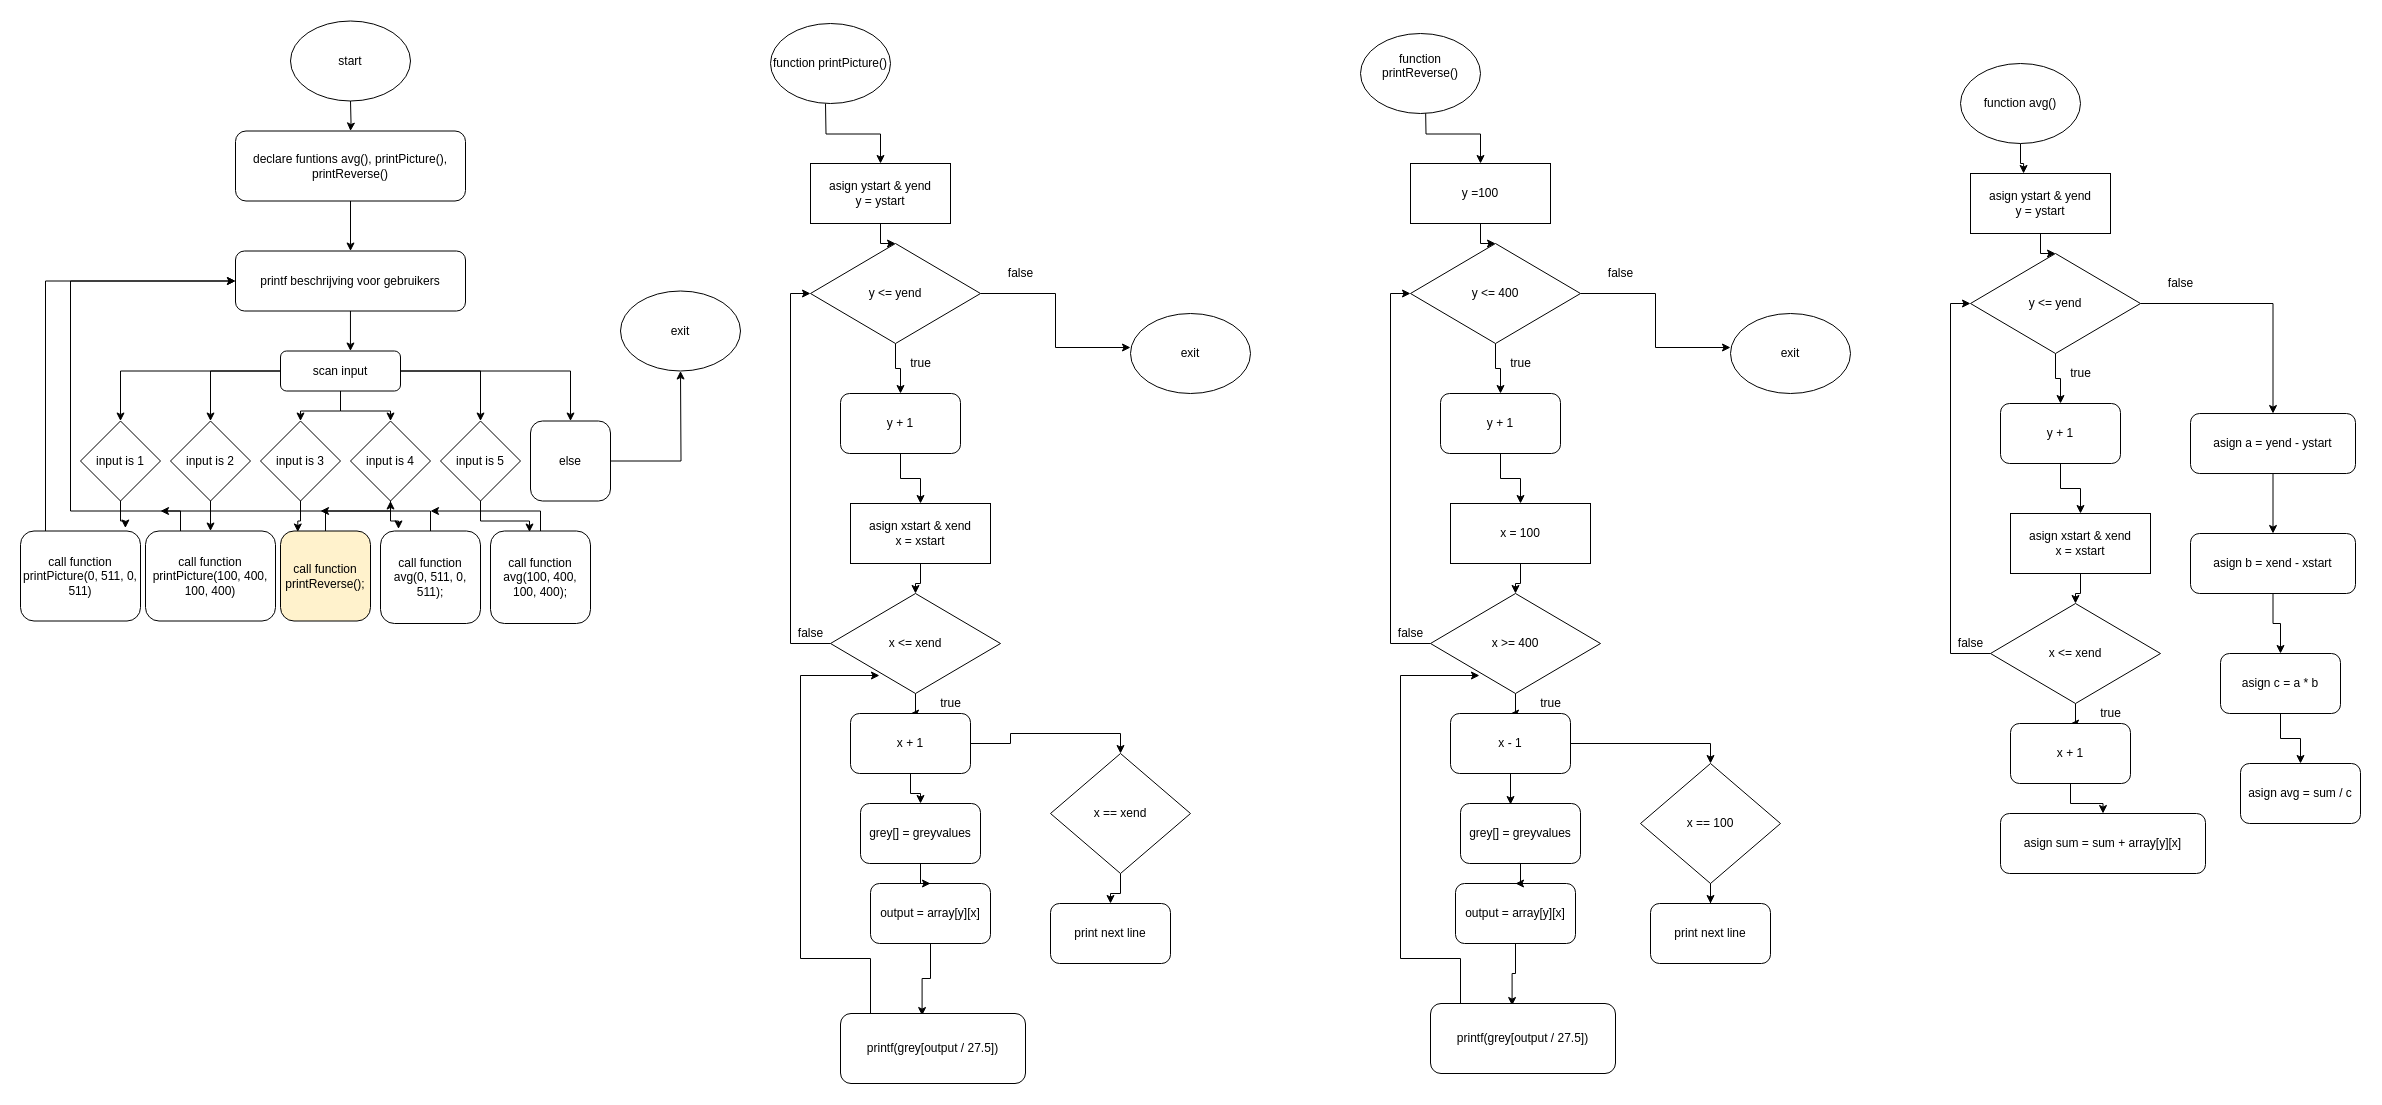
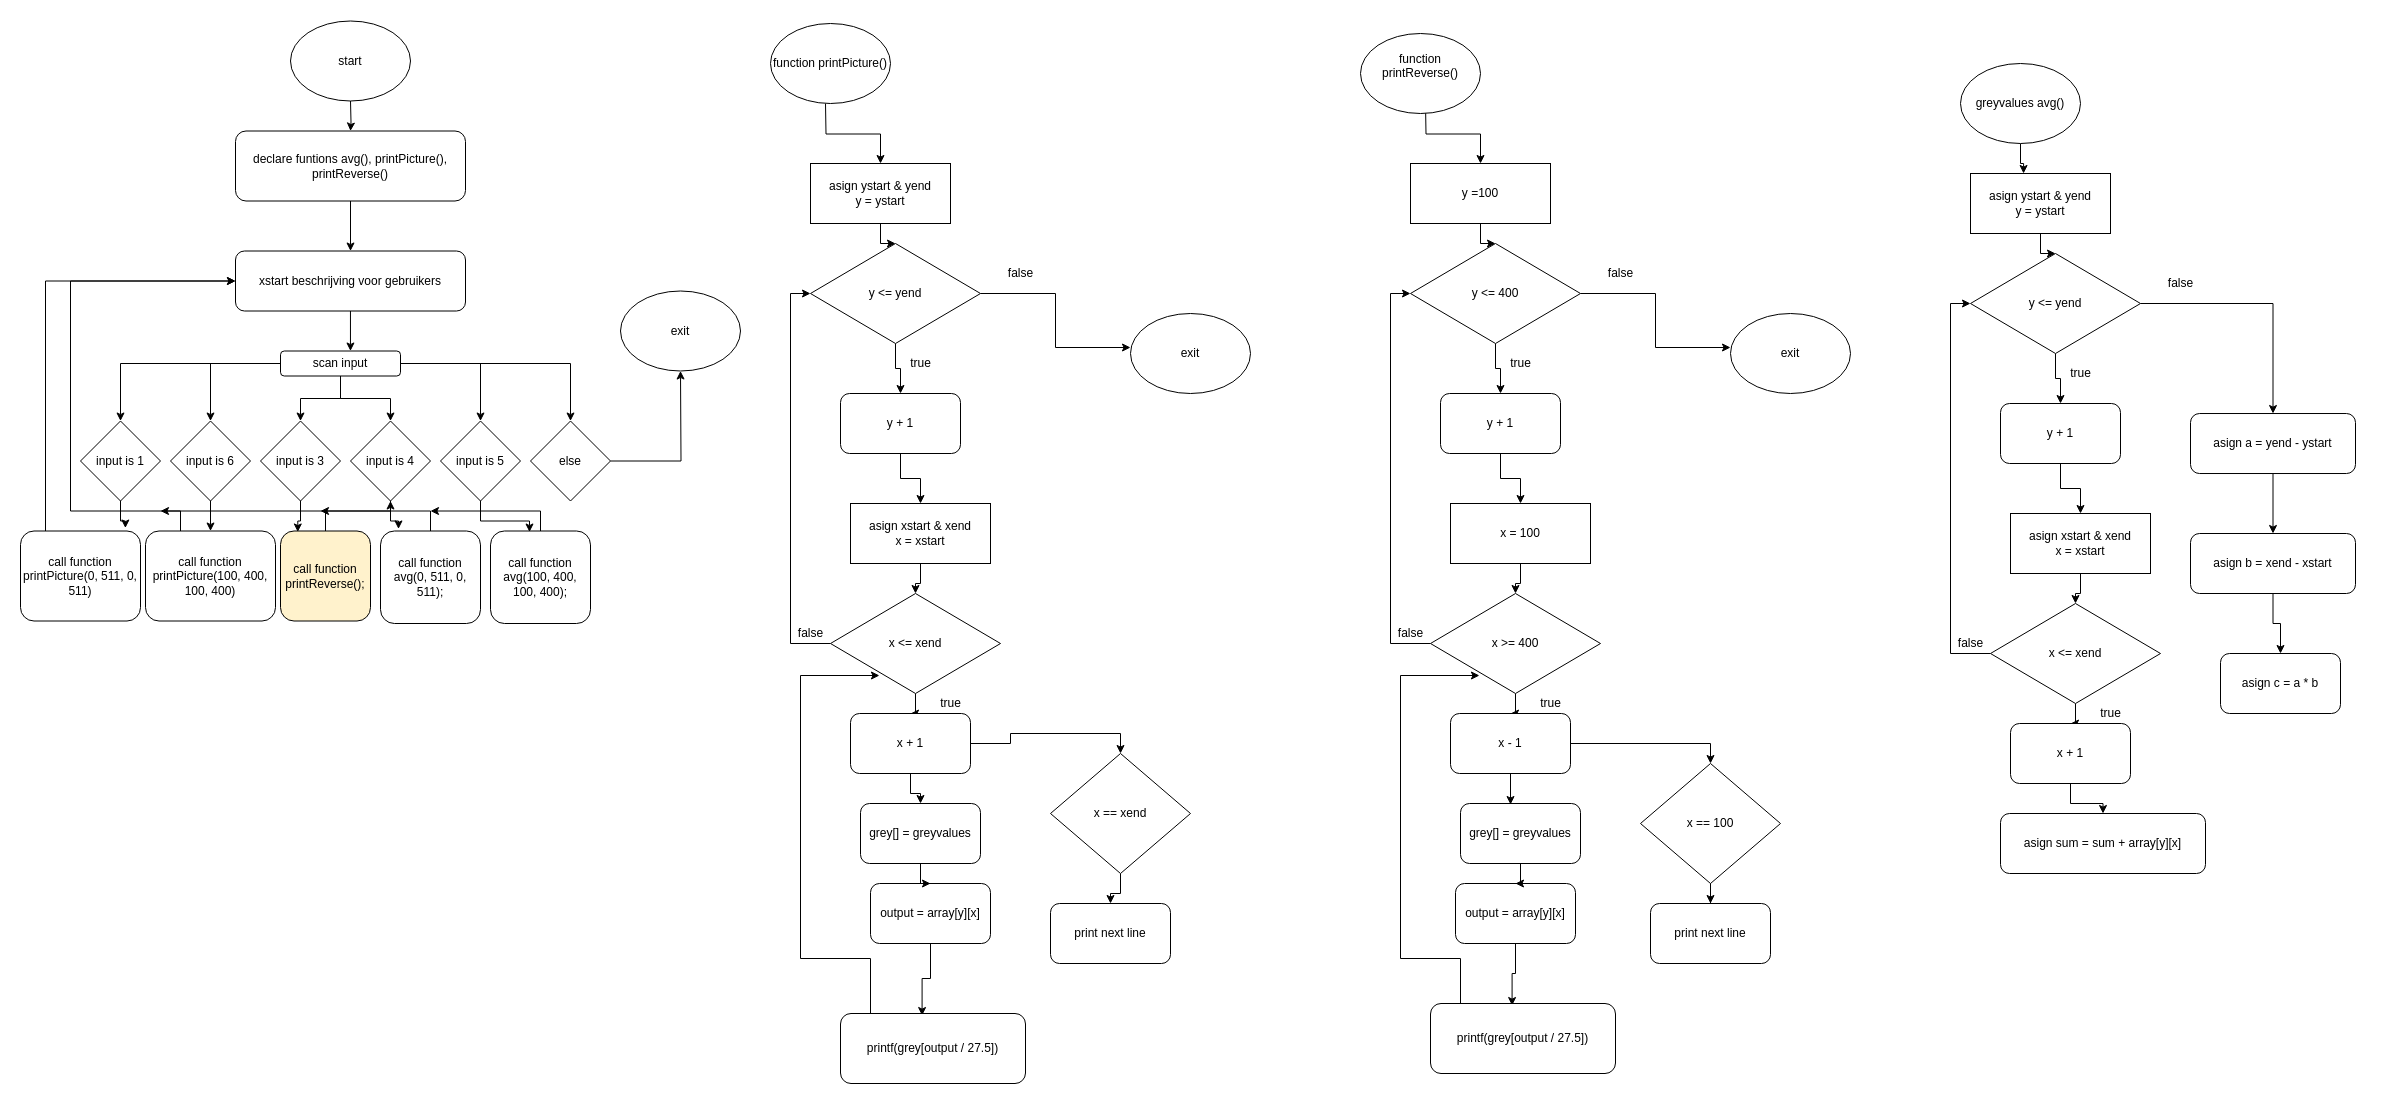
- <mxCell id="98" value="function avg()" style="ellipse;whiteSpace=wrap;html=1;" parent="1" vertex="1"><mxGeometry x="1960" y="63" width="120" height="80" as="geometry" /></mxCell>
+ <mxCell id="98" value="greyvalues avg()" style="ellipse;whiteSpace=wrap;html=1;" parent="1" vertex="1"><mxGeometry x="1960" y="63" width="120" height="80" as="geometry" /></mxCell>
- <mxCell id="6" value="printf beschrijving voor gebruikers" style="rounded=1;whiteSpace=wrap;html=1;fontSize=12;glass=0;strokeWidth=1;shadow=0;" parent="1" vertex="1"><mxGeometry x="235" y="250.5" width="230" height="60" as="geometry" /></mxCell>
+ <mxCell id="6" value="xstart beschrijving voor gebruikers" style="rounded=1;whiteSpace=wrap;html=1;fontSize=12;glass=0;strokeWidth=1;shadow=0;" parent="1" vertex="1"><mxGeometry x="235" y="250.5" width="230" height="60" as="geometry" /></mxCell>
- <mxCell id="13" value="scan input" style="rounded=1;whiteSpace=wrap;html=1;fontSize=12;glass=0;strokeWidth=1;shadow=0;" parent="1" vertex="1"><mxGeometry x="280" y="350.5" width="120" height="40" as="geometry" /></mxCell>
+ <mxCell id="13" value="scan input" style="rounded=1;whiteSpace=wrap;html=1;fontSize=12;glass=0;strokeWidth=1;shadow=0;" parent="1" vertex="1"><mxGeometry x="280" y="350.5" width="120" height="25" as="geometry" /></mxCell>
- <mxCell id="25" value="else" style="whiteSpace=wrap;html=1;rounded=1;" parent="1" vertex="1"><mxGeometry x="530" y="420.5" width="80" height="80" as="geometry" /></mxCell>
+ <mxCell id="25" value="else" style="rhombus;whiteSpace=wrap;html=1;" parent="1" vertex="1"><mxGeometry x="530" y="420.5" width="80" height="80" as="geometry" /></mxCell>
- <mxCell id="17" value="input is 2" style="rhombus;whiteSpace=wrap;html=1;" parent="1" vertex="1"><mxGeometry x="170" y="420.5" width="80" height="80" as="geometry" /></mxCell>
+ <mxCell id="17" value="input is 6" style="rhombus;whiteSpace=wrap;html=1;" parent="1" vertex="1"><mxGeometry x="170" y="420.5" width="80" height="80" as="geometry" /></mxCell>
- <mxCell id="126" style="edgeStyle=orthogonalEdgeStyle;rounded=0;orthogonalLoop=1;jettySize=auto;html=1;" parent="1" source="127" target="128" edge="1"><mxGeometry relative="1" as="geometry" /></mxCell>
- <mxCell id="128" value="asign avg = sum / c" style="rounded=1;whiteSpace=wrap;html=1;" parent="1" vertex="1"><mxGeometry x="2240" y="763" width="120" height="60" as="geometry" /></mxCell>
